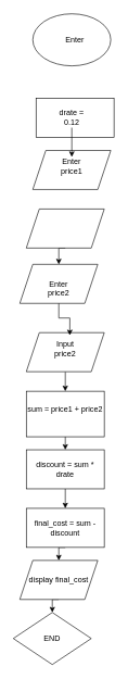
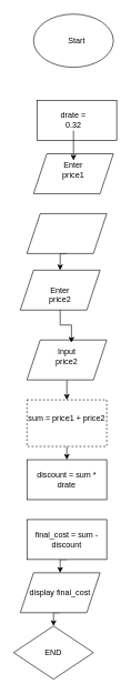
- <mxCell id="7" value="Enter" style="text;html=1;align=center;verticalAlign=middle;whiteSpace=wrap;rounded=0;" vertex="1" parent="1"><mxGeometry x="85" y="45" width="60" height="30" as="geometry" /></mxCell>
+ <mxCell id="7" value="Start" style="text;html=1;align=center;verticalAlign=middle;whiteSpace=wrap;rounded=0;" vertex="1" parent="1"><mxGeometry x="85" y="45" width="60" height="30" as="geometry" /></mxCell>
- <mxCell id="9" value="drate = 0.12" style="text;html=1;align=center;verticalAlign=middle;whiteSpace=wrap;rounded=0;" vertex="1" parent="1"><mxGeometry x="80" y="165" width="60" height="30" as="geometry" /></mxCell>
+ <mxCell id="9" value="drate = 0.32" style="text;html=1;align=center;verticalAlign=middle;whiteSpace=wrap;rounded=0;" vertex="1" parent="1"><mxGeometry x="80" y="165" width="60" height="30" as="geometry" /></mxCell>
- <mxCell id="18" value="sum = price1 + price2&lt;div&gt;&lt;br/&gt;&lt;/div&gt;" style="rounded=0;whiteSpace=wrap;html=1;" vertex="1" parent="1"><mxGeometry x="40" y="600" width="120" height="70" as="geometry" /></mxCell>
+ <mxCell id="18" value="sum = price1 + price2&lt;div&gt;&lt;br/&gt;&lt;/div&gt;" style="rounded=0;whiteSpace=wrap;html=1;dashed=1;" vertex="1" parent="1"><mxGeometry x="40" y="600" width="120" height="70" as="geometry" /></mxCell>
- <mxCell id="19" style="edgeStyle=orthogonalEdgeStyle;rounded=0;orthogonalLoop=1;jettySize=auto;html=1;exitX=0.5;exitY=1;exitDx=0;exitDy=0;entryX=0.5;entryY=0;entryDx=0;entryDy=0;" edge="1" parent="1" source="20" target="22"><mxGeometry relative="1" as="geometry" /></mxCell>
